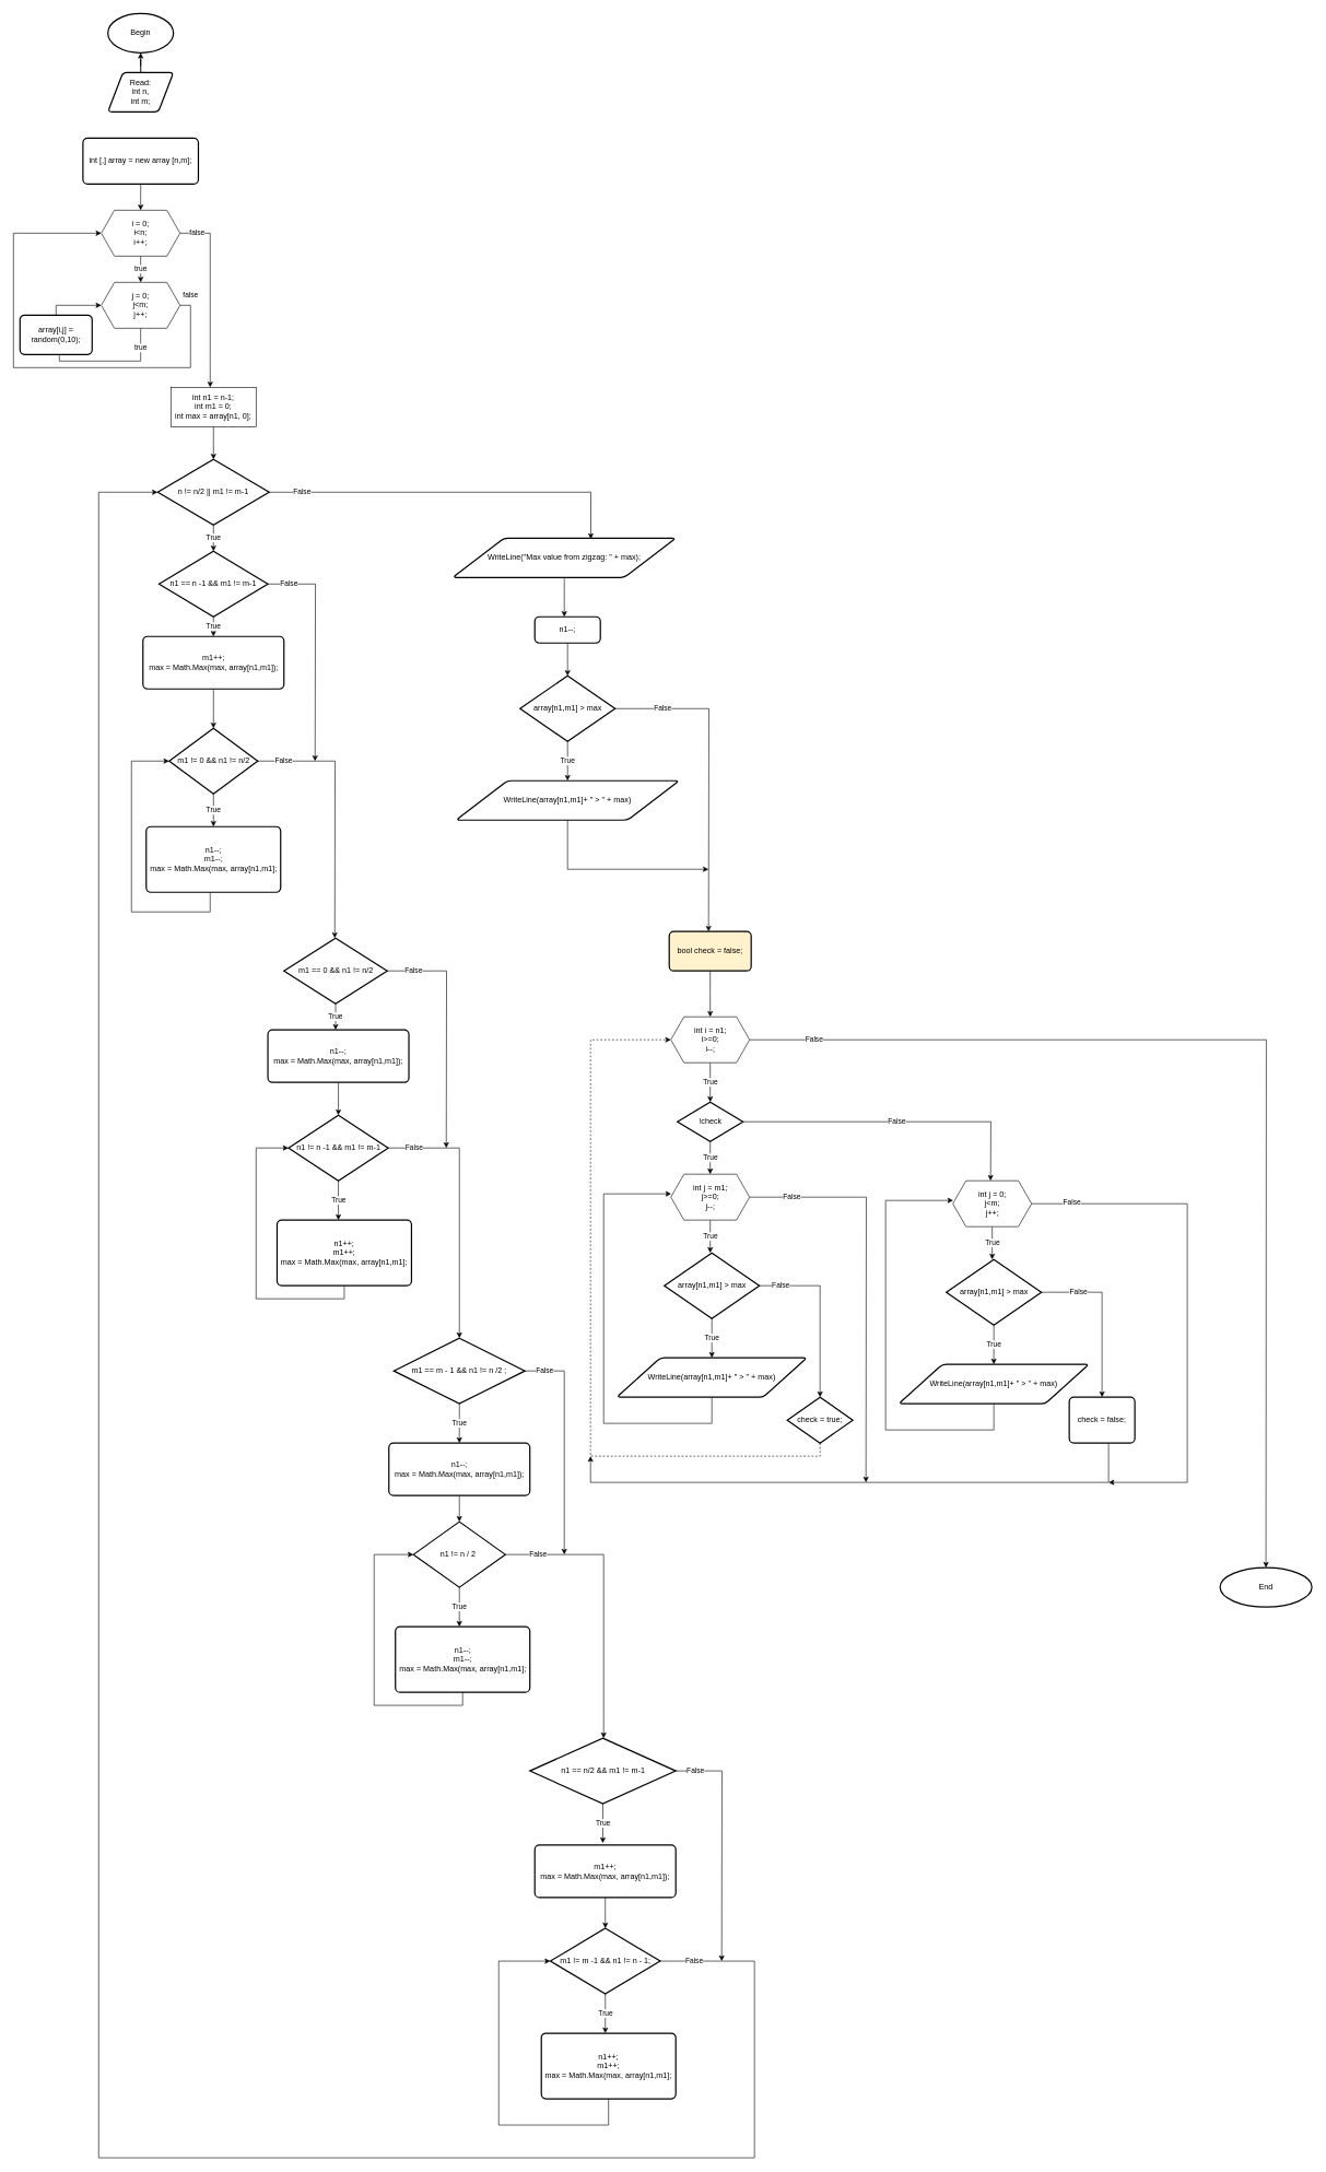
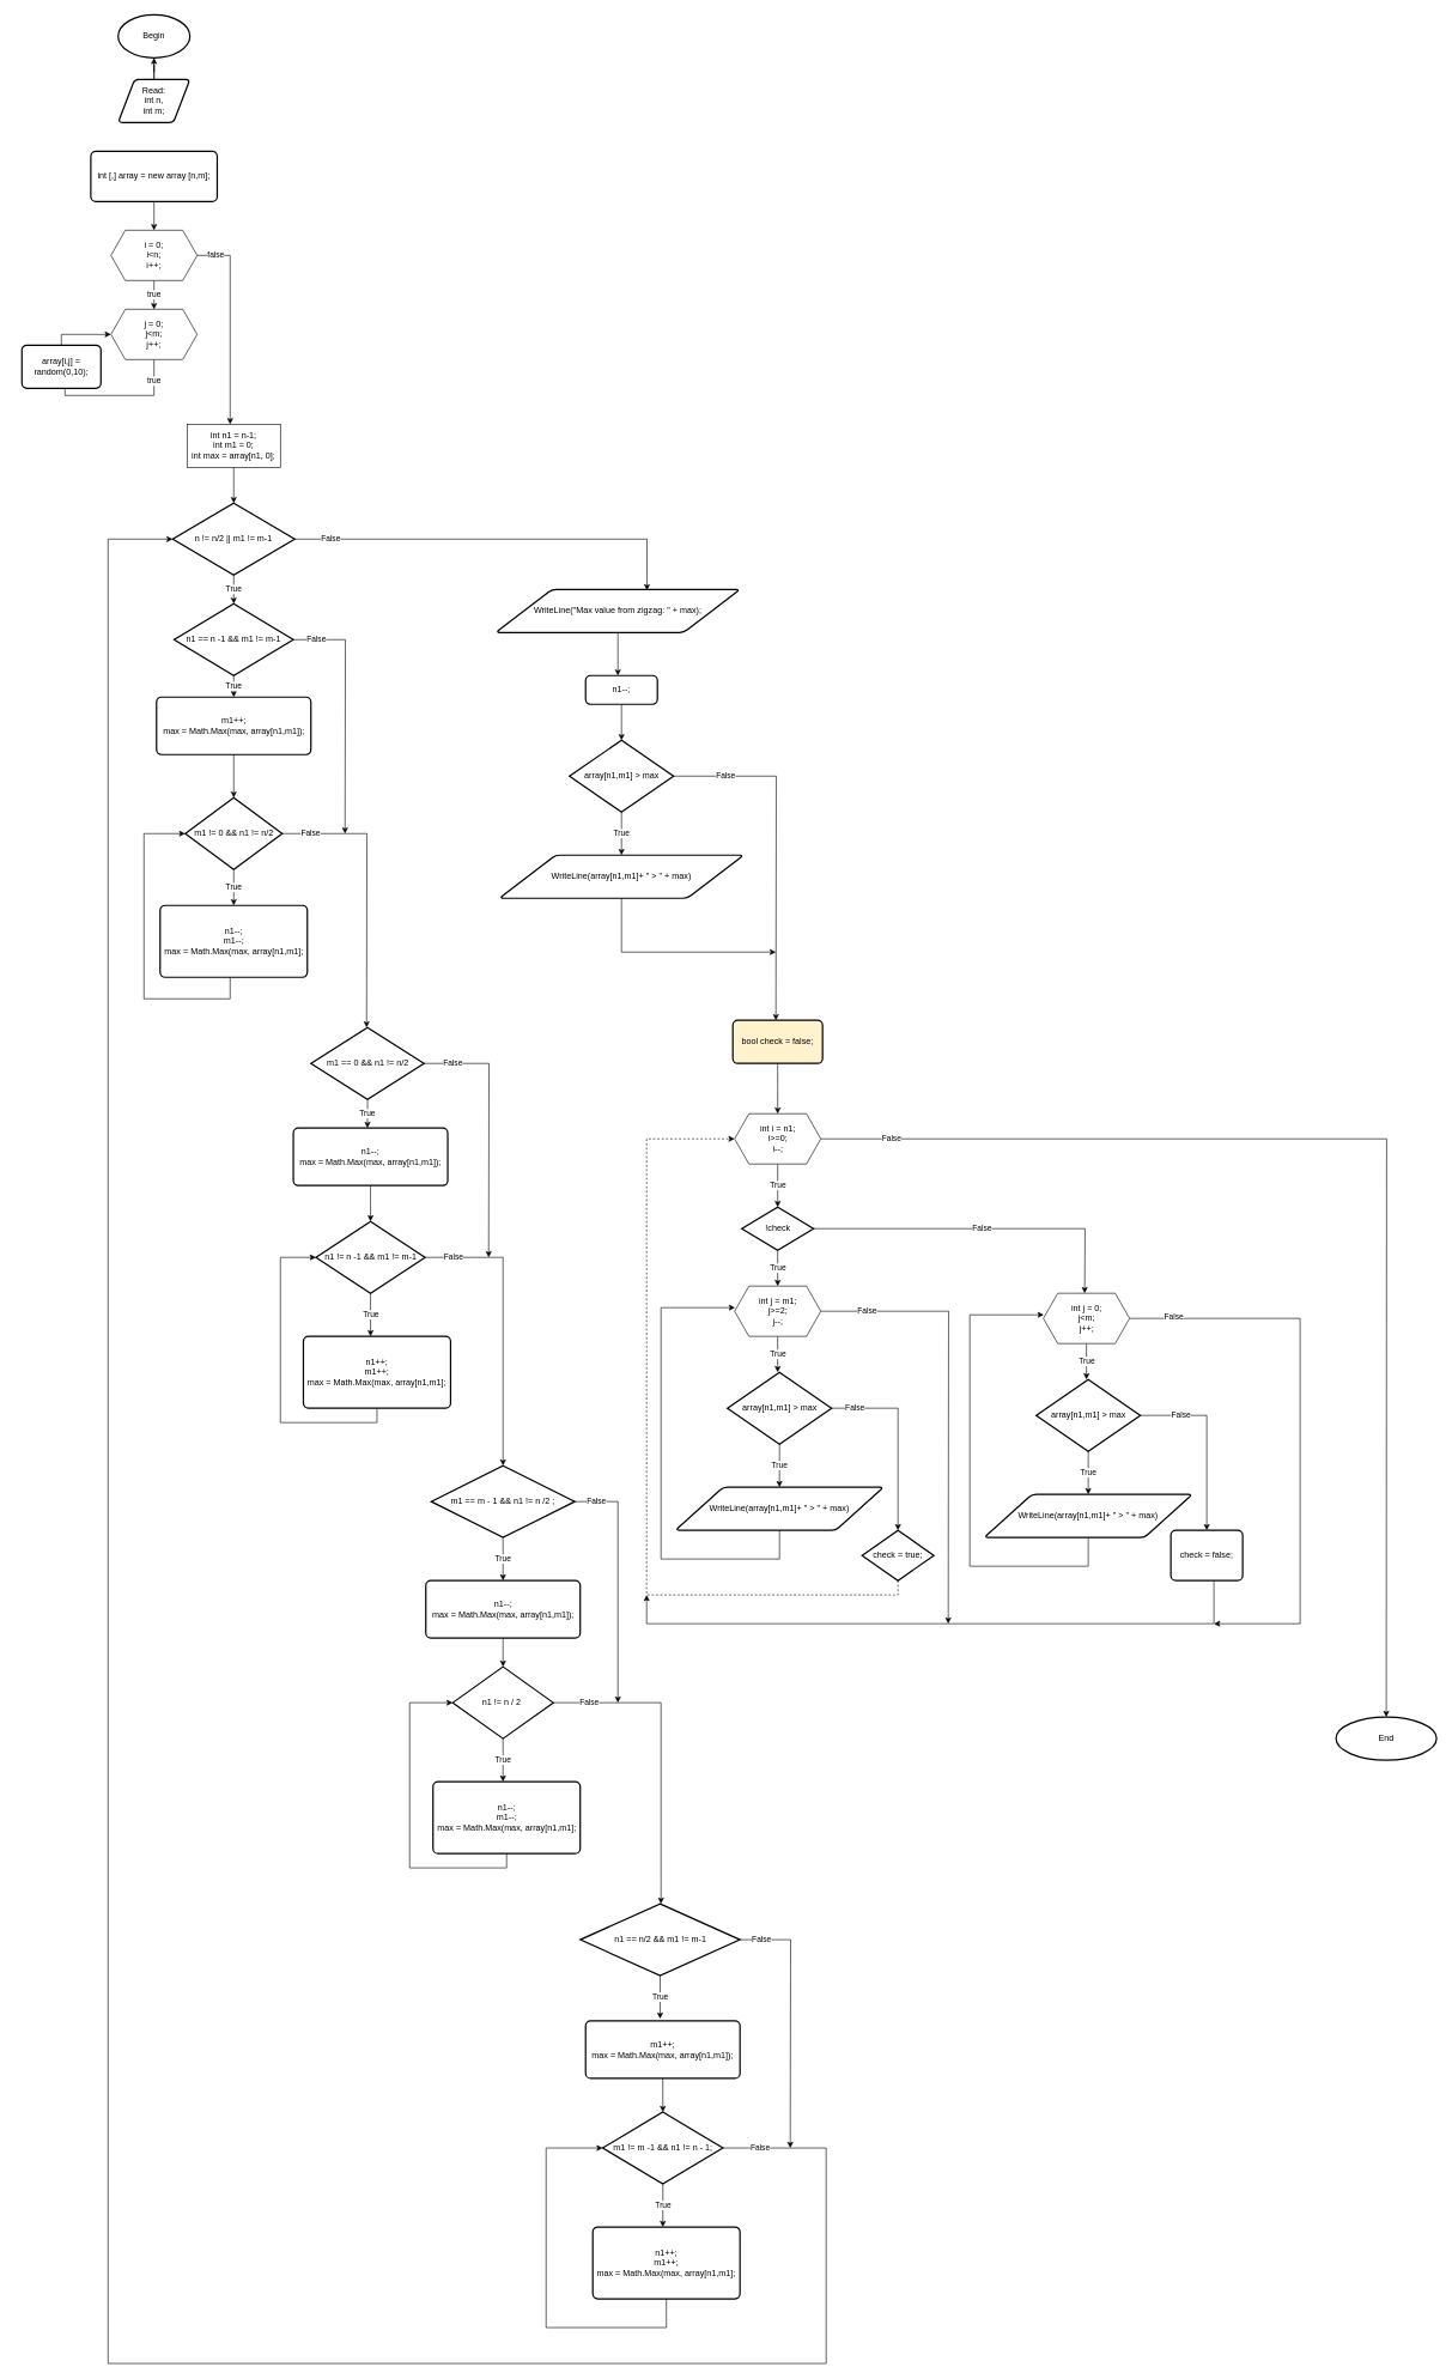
- <mxCell id="12" value="false" style="edgeStyle=orthogonalEdgeStyle;rounded=0;orthogonalLoop=1;jettySize=auto;html=1;entryX=0;entryY=0.5;entryDx=0;entryDy=0;" parent="1" source="13" target="10" edge="1"><mxGeometry x="-0.956" y="-15" relative="1" as="geometry"><mxPoint x="-10" y="360" as="targetPoint" /><Array as="points"><mxPoint x="290" y="465" /><mxPoint x="290" y="560" /><mxPoint x="20" y="560" /><mxPoint x="20" y="355" /></Array><mxPoint x="15" y="-15" as="offset" /></mxGeometry></mxCell>
- <mxCell id="81" value="int j = m1;&lt;br&gt;j&amp;gt;=0;&lt;br&gt;j--;" style="shape=hexagon;perimeter=hexagonPerimeter2;whiteSpace=wrap;html=1;fixedSize=1;" parent="1" vertex="1"><mxGeometry x="1022.5" y="1790" width="120" height="70" as="geometry" /></mxCell>
+ <mxCell id="81" value="int j = m1;&lt;br&gt;j&amp;gt;=2;&lt;br&gt;j--;" style="shape=hexagon;perimeter=hexagonPerimeter2;whiteSpace=wrap;html=1;fixedSize=1;" parent="1" vertex="1"><mxGeometry x="1022.5" y="1790" width="120" height="70" as="geometry" /></mxCell>
